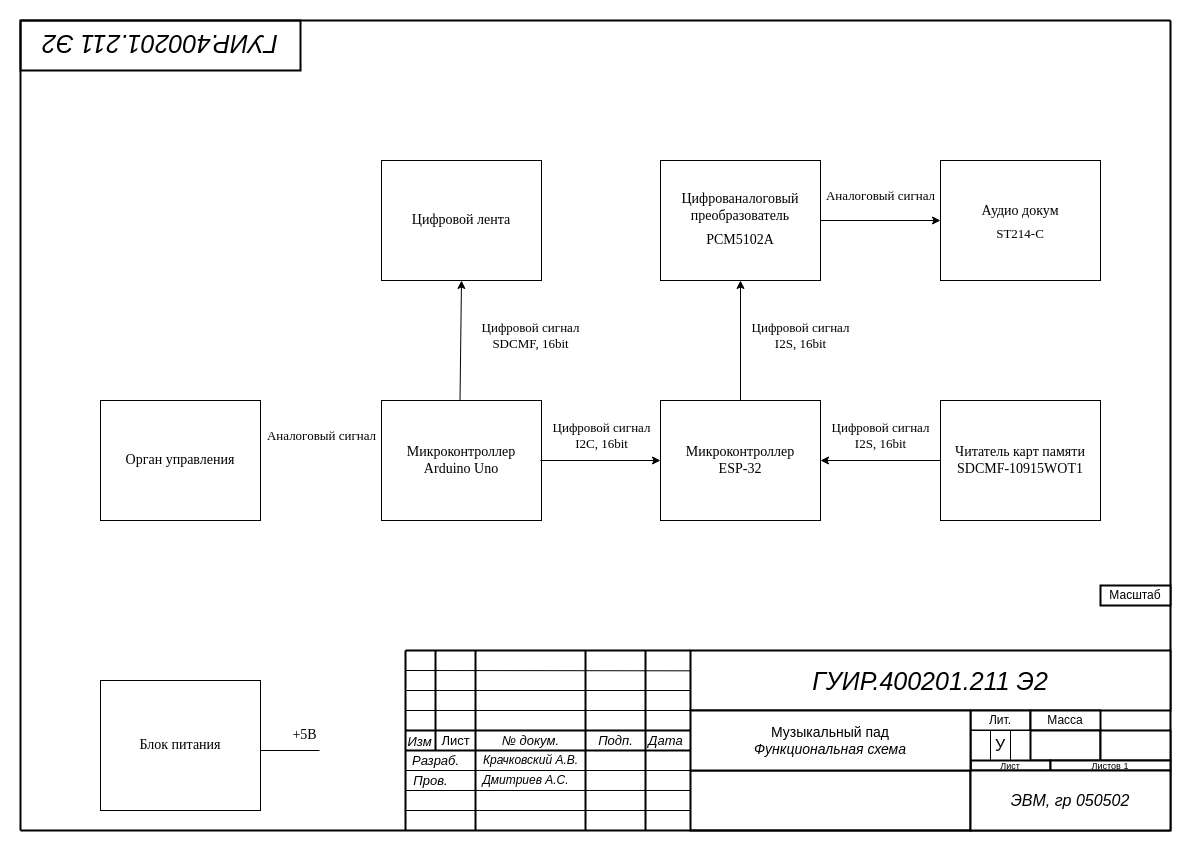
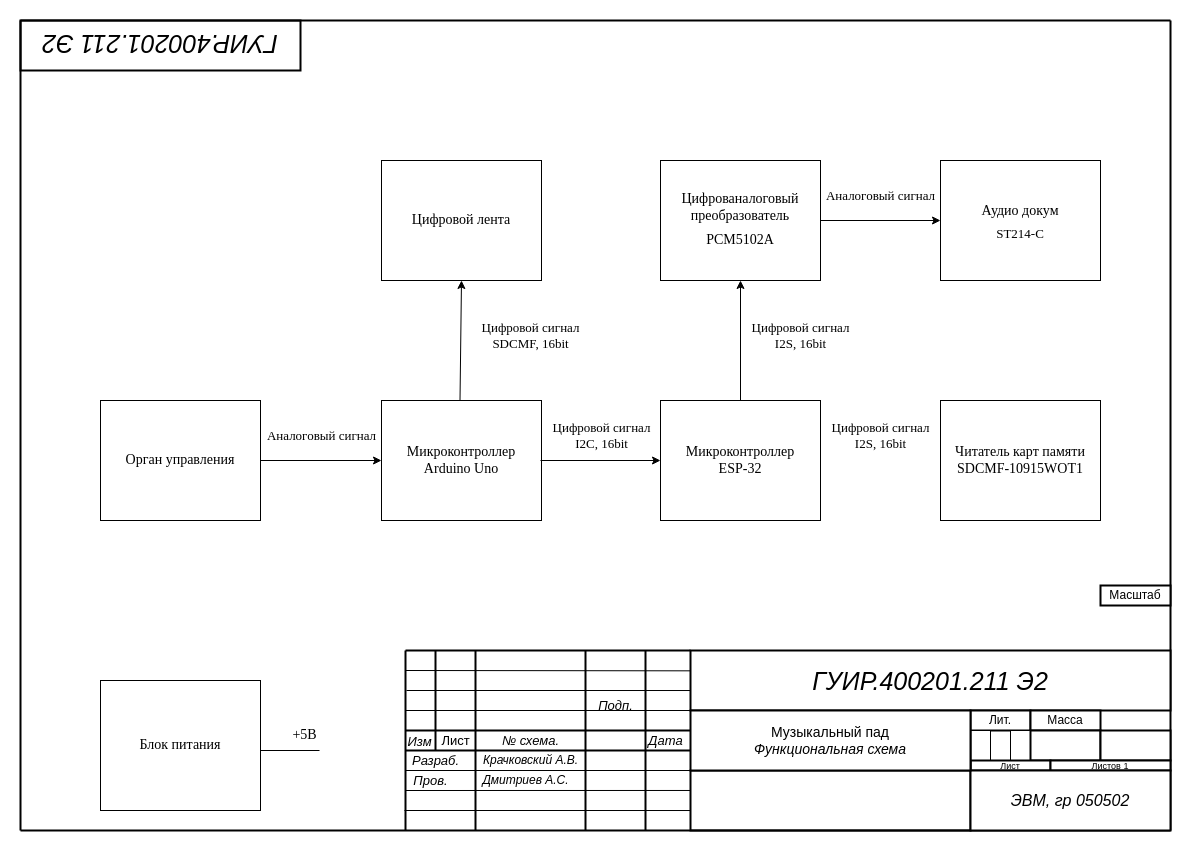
+ <mxCell id="59" value="" style="endArrow=classic;html=1;rounded=0;entryX=0;entryY=0.5;entryDx=0;entryDy=0;exitX=1;exitY=0.5;exitDx=0;exitDy=0;" parent="1" source="51" target="47" edge="1"><mxGeometry width="50" height="50" relative="1" as="geometry"><mxPoint x="460" y="600" as="sourcePoint" /><mxPoint x="510" y="550" as="targetPoint" /></mxGeometry></mxCell>
- <mxCell id="61" value="" style="endArrow=classic;html=1;rounded=0;exitX=0;exitY=0.5;exitDx=0;exitDy=0;entryX=1;entryY=0.5;entryDx=0;entryDy=0;" parent="1" source="52" target="48" edge="1"><mxGeometry width="50" height="50" relative="1" as="geometry"><mxPoint x="840" y="534" as="sourcePoint" /><mxPoint x="890" y="484" as="targetPoint" /></mxGeometry></mxCell>
- <mxCell id="37" value="&lt;i&gt;№ докум.&lt;/i&gt;" style="text;html=1;align=center;verticalAlign=middle;resizable=0;points=[];autosize=1;strokeColor=none;fillColor=none;fontSize=13;" parent="1" vertex="1"><mxGeometry x="495" y="730" width="70" height="20" as="geometry" /></mxCell>
+ <mxCell id="37" value="&lt;i&gt;№ схема.&lt;/i&gt;" style="text;html=1;align=center;verticalAlign=middle;resizable=0;points=[];autosize=1;strokeColor=none;fillColor=none;fontSize=13;" parent="1" vertex="1"><mxGeometry x="495" y="730" width="70" height="20" as="geometry" /></mxCell>
- <mxCell id="38" value="&lt;i&gt;Подп.&lt;/i&gt;" style="text;html=1;align=center;verticalAlign=middle;resizable=0;points=[];autosize=1;strokeColor=none;fillColor=none;fontSize=13;" parent="1" vertex="1"><mxGeometry x="590" y="730" width="50" height="20" as="geometry" /></mxCell>
+ <mxCell id="38" value="&lt;i&gt;Подп.&lt;/i&gt;" style="text;html=1;align=center;verticalAlign=middle;resizable=0;points=[];autosize=1;strokeColor=none;fillColor=none;fontSize=13;" parent="1" vertex="1"><mxGeometry x="590" y="695" width="50" height="20" as="geometry" /></mxCell>
- <mxCell id="13" value="&lt;font style=&quot;font-size: 16px;&quot;&gt;У&lt;/font&gt;" style="rounded=0;whiteSpace=wrap;html=1;" parent="1" vertex="1"><mxGeometry x="990" y="730" width="20" height="30" as="geometry" /></mxCell>
